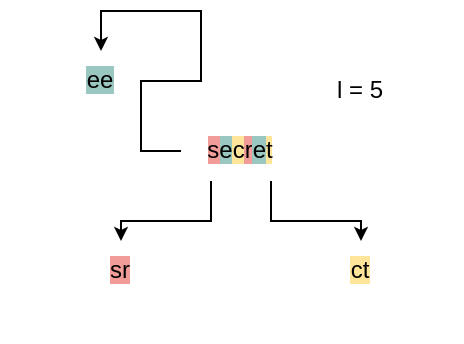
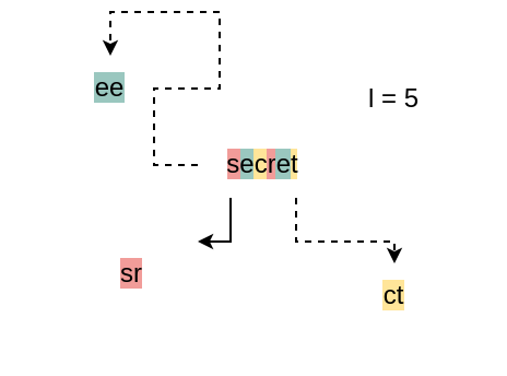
- <mxCell id="3" style="edgeStyle=orthogonalEdgeStyle;rounded=0;orthogonalLoop=1;jettySize=auto;html=1;entryX=0.5;entryY=0;entryDx=0;entryDy=0;fontColor=#000000;endArrow=classic;endFill=1;endSize=4;" edge="1" parent="1" source="5" target="8"><mxGeometry relative="1" as="geometry" /></mxCell>
+ <mxCell id="3" style="edgeStyle=orthogonalEdgeStyle;rounded=0;orthogonalLoop=1;jettySize=auto;html=1;entryX=0.5;entryY=0;entryDx=0;entryDy=0;fontColor=#000000;endArrow=classic;endFill=1;endSize=4;dashed=1;" edge="1" parent="1" source="5" target="8"><mxGeometry relative="1" as="geometry" /></mxCell>
- <mxCell id="4" style="edgeStyle=orthogonalEdgeStyle;rounded=0;orthogonalLoop=1;jettySize=auto;html=1;exitX=0.75;exitY=1;exitDx=0;exitDy=0;entryX=0.5;entryY=0;entryDx=0;entryDy=0;fontColor=#000000;endArrow=classic;endFill=1;endSize=4;" edge="1" parent="1" source="5" target="9"><mxGeometry relative="1" as="geometry"><Array as="points"><mxPoint x="135" y="105" /><mxPoint x="180" y="105" /></Array></mxGeometry></mxCell>
+ <mxCell id="4" style="edgeStyle=orthogonalEdgeStyle;rounded=0;orthogonalLoop=1;jettySize=auto;html=1;exitX=0.75;exitY=1;exitDx=0;exitDy=0;entryX=0.5;entryY=0;entryDx=0;entryDy=0;fontColor=#000000;endArrow=classic;endFill=1;endSize=4;dashed=1;" edge="1" parent="1" source="5" target="9"><mxGeometry relative="1" as="geometry"><Array as="points"><mxPoint x="135" y="105" /><mxPoint x="180" y="105" /></Array></mxGeometry></mxCell>
- <mxCell id="7" value="&lt;font style=&quot;background-color: rgb(241, 156, 153);&quot; color=&quot;#000000&quot;&gt;sr&lt;/font&gt;" style="text;html=1;strokeColor=none;fillColor=none;align=center;verticalAlign=middle;whiteSpace=wrap;rounded=0;fontColor=#9AC7BF;" vertex="1" parent="1"><mxGeometry x="30" y="115" width="60" height="30" as="geometry" /></mxCell>
+ <mxCell id="7" value="&lt;font style=&quot;background-color: rgb(241, 156, 153);&quot; color=&quot;#000000&quot;&gt;sr&lt;/font&gt;" style="text;html=1;strokeColor=none;fillColor=none;align=center;verticalAlign=middle;whiteSpace=wrap;rounded=0;fontColor=#9AC7BF;" vertex="1" parent="1"><mxGeometry x="30" y="105" width="60" height="30" as="geometry" /></mxCell>
